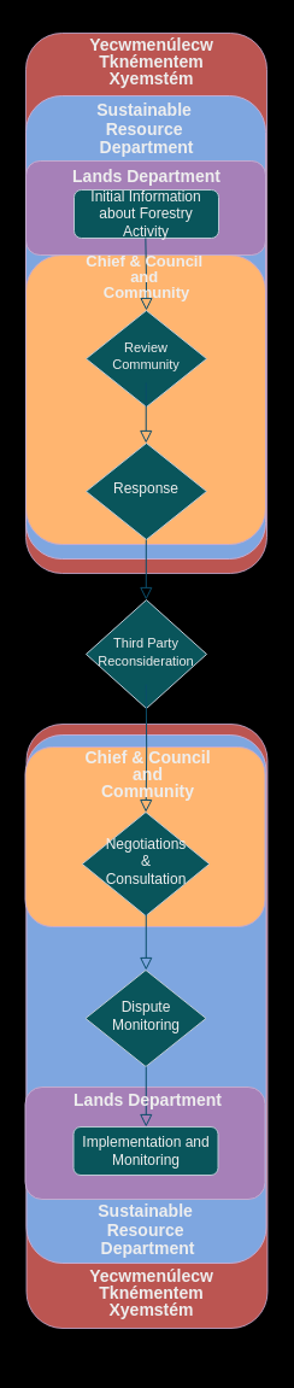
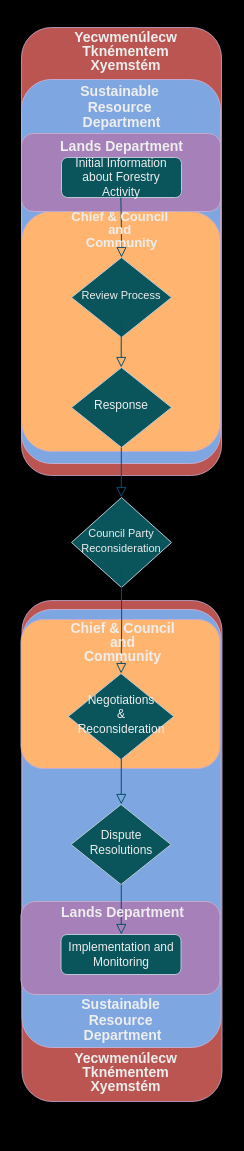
- <mxCell id="11" value="Review Community" style="rhombus;whiteSpace=wrap;html=1;shadow=0;fontFamily=Helvetica;fontSize=11;align=center;strokeWidth=1;spacing=6;spacingTop=-4;labelBackgroundColor=none;fillColor=#09555B;strokeColor=#BAC8D3;fontColor=#EEEEEE;" parent="1" vertex="1"><mxGeometry x="71" y="257" width="100" height="80" as="geometry" /></mxCell>
+ <mxCell id="11" value="Review Process" style="rhombus;whiteSpace=wrap;html=1;shadow=0;fontFamily=Helvetica;fontSize=11;align=center;strokeWidth=1;spacing=6;spacingTop=-4;labelBackgroundColor=none;fillColor=#09555B;strokeColor=#BAC8D3;fontColor=#EEEEEE;" parent="1" vertex="1"><mxGeometry x="71" y="257" width="100" height="80" as="geometry" /></mxCell>
- <mxCell id="14" value="&lt;font style=&quot;font-size: 11px;&quot;&gt;Third Party Reconsideration&lt;/font&gt;" style="rhombus;whiteSpace=wrap;html=1;shadow=0;fontFamily=Helvetica;fontSize=12;align=center;strokeWidth=1;spacing=6;spacingTop=-4;labelBackgroundColor=none;fillColor=#09555B;strokeColor=#BAC8D3;fontColor=#EEEEEE;" vertex="1" parent="1"><mxGeometry x="71" y="497" width="100" height="90" as="geometry" /></mxCell>
+ <mxCell id="14" value="&lt;font style=&quot;font-size: 11px;&quot;&gt;Council Party Reconsideration&lt;/font&gt;" style="rhombus;whiteSpace=wrap;html=1;shadow=0;fontFamily=Helvetica;fontSize=12;align=center;strokeWidth=1;spacing=6;spacingTop=-4;labelBackgroundColor=none;fillColor=#09555B;strokeColor=#BAC8D3;fontColor=#EEEEEE;" vertex="1" parent="1"><mxGeometry x="71" y="497" width="100" height="90" as="geometry" /></mxCell>
- <mxCell id="15" value="Negotiations&lt;br&gt;&amp;amp;&lt;br&gt;Consultation" style="rhombus;whiteSpace=wrap;html=1;shadow=0;fontFamily=Helvetica;fontSize=12;align=center;strokeWidth=1;spacing=6;spacingTop=-4;labelBackgroundColor=none;fillColor=#09555B;strokeColor=#BAC8D3;fontColor=#EEEEEE;" vertex="1" parent="1"><mxGeometry x="67.75" y="673" width="105.5" height="86" as="geometry" /></mxCell>
+ <mxCell id="15" value="Negotiations&lt;br&gt;&amp;amp;&lt;br&gt;Reconsideration" style="rhombus;whiteSpace=wrap;html=1;shadow=0;fontFamily=Helvetica;fontSize=12;align=center;strokeWidth=1;spacing=6;spacingTop=-4;labelBackgroundColor=none;fillColor=#09555B;strokeColor=#BAC8D3;fontColor=#EEEEEE;" vertex="1" parent="1"><mxGeometry x="67.75" y="673" width="105.5" height="86" as="geometry" /></mxCell>
- <mxCell id="19" value="Dispute Monitoring" style="rhombus;whiteSpace=wrap;html=1;shadow=0;fontFamily=Helvetica;fontSize=12;align=center;strokeWidth=1;spacing=6;spacingTop=-4;labelBackgroundColor=none;fillColor=#09555B;strokeColor=#BAC8D3;fontColor=#EEEEEE;" vertex="1" parent="1"><mxGeometry x="70.5" y="804" width="100" height="80" as="geometry" /></mxCell>
+ <mxCell id="19" value="Dispute Resolutions" style="rhombus;whiteSpace=wrap;html=1;shadow=0;fontFamily=Helvetica;fontSize=12;align=center;strokeWidth=1;spacing=6;spacingTop=-4;labelBackgroundColor=none;fillColor=#09555B;strokeColor=#BAC8D3;fontColor=#EEEEEE;" vertex="1" parent="1"><mxGeometry x="70.5" y="804" width="100" height="80" as="geometry" /></mxCell>
